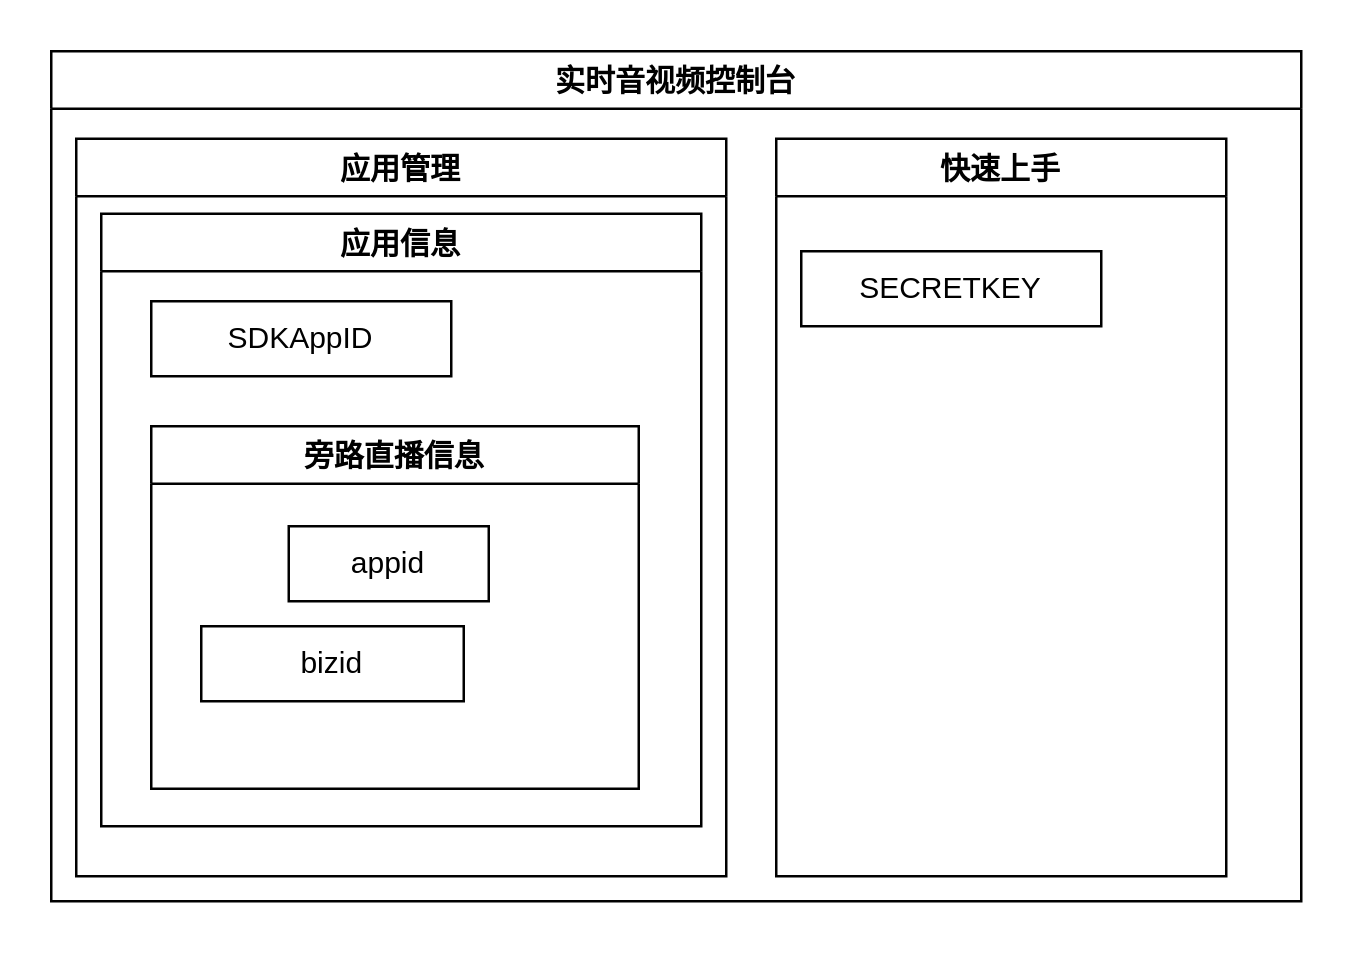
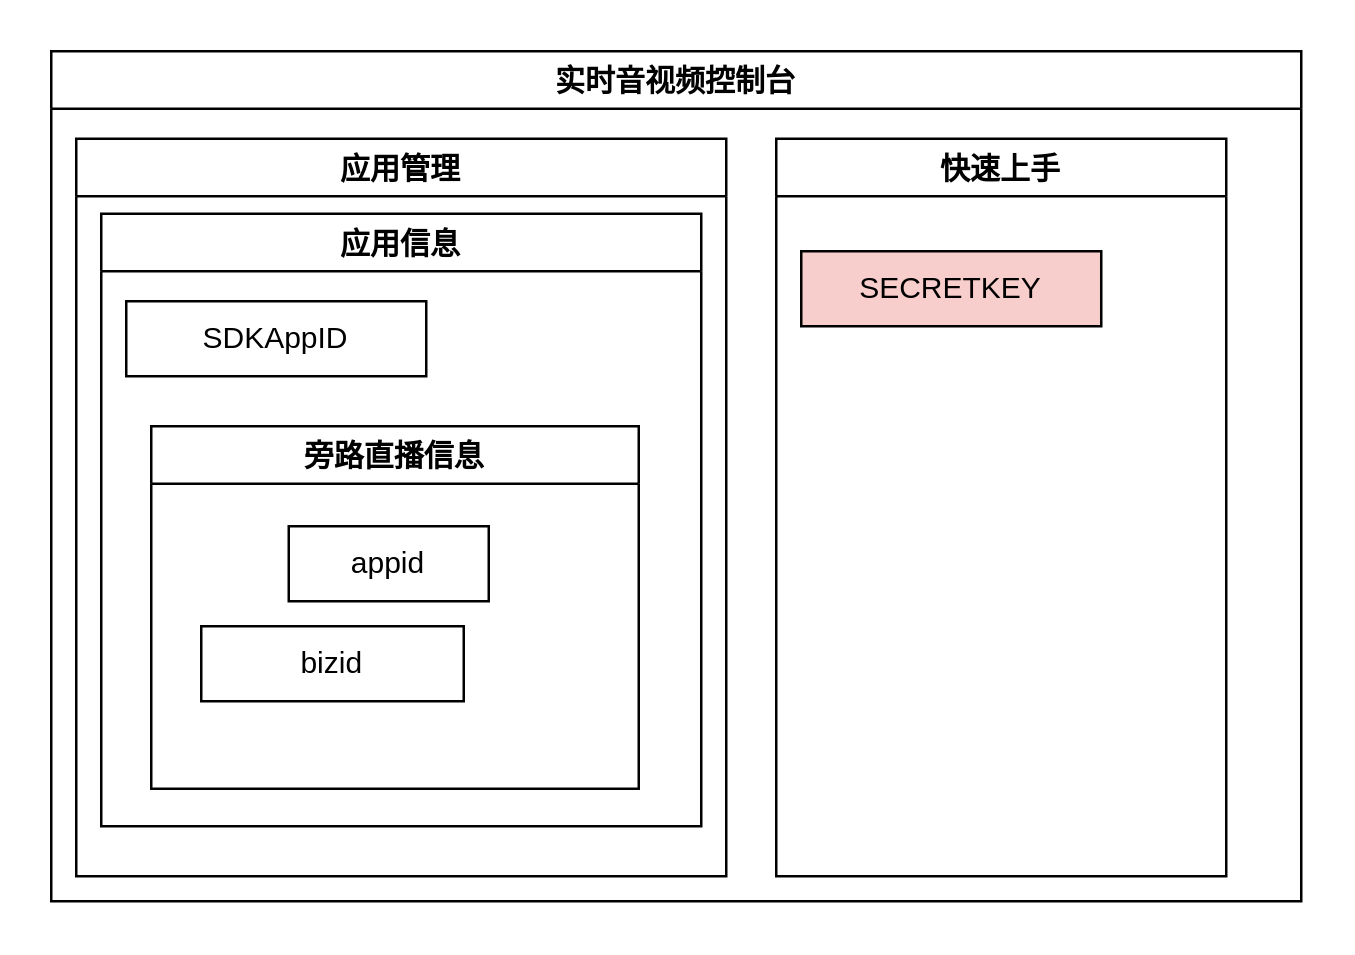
- <mxCell id="10" value="SECRETKEY" style="rounded=0;whiteSpace=wrap;html=1;" vertex="1" parent="9"><mxGeometry x="10" y="45" width="120" height="30" as="geometry" /></mxCell>
+ <mxCell id="10" value="SECRETKEY" style="rounded=0;whiteSpace=wrap;html=1;fillColor=#f8cecc;" vertex="1" parent="9"><mxGeometry x="10" y="45" width="120" height="30" as="geometry" /></mxCell>
- <mxCell id="5" value="SDKAppID" style="rounded=0;whiteSpace=wrap;html=1;" vertex="1" parent="4"><mxGeometry x="20" y="35" width="120" height="30" as="geometry" /></mxCell>
+ <mxCell id="5" value="SDKAppID" style="rounded=0;whiteSpace=wrap;html=1;" vertex="1" parent="4"><mxGeometry x="10" y="35" width="120" height="30" as="geometry" /></mxCell>
